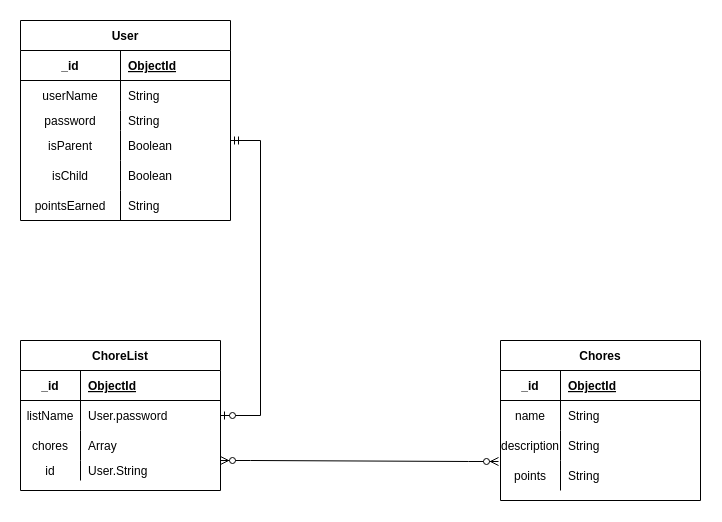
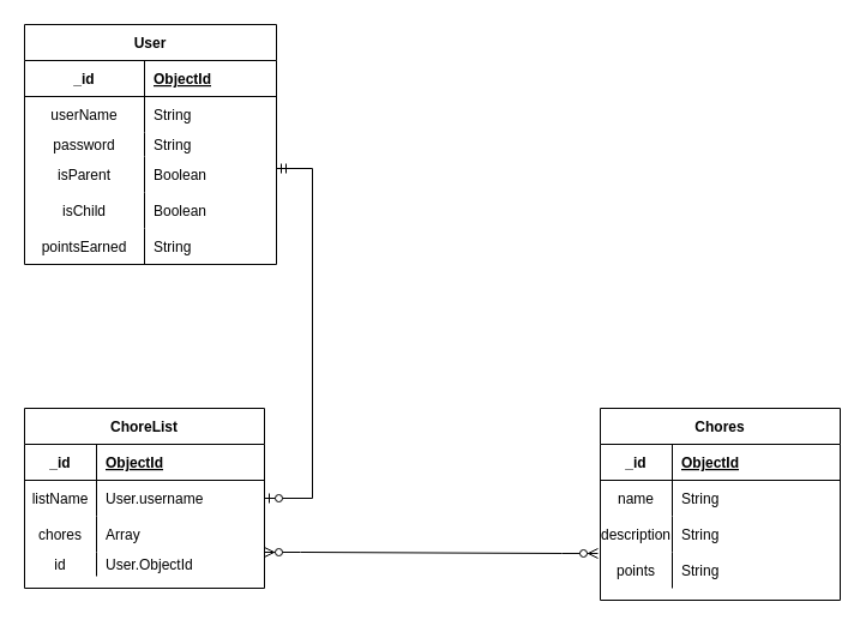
- <mxCell id="40" value="User.password" style="shape=partialRectangle;connectable=0;fillColor=none;top=0;left=0;bottom=0;right=0;align=left;spacingLeft=6;overflow=hidden;" vertex="1" parent="38"><mxGeometry x="60" width="140" height="30" as="geometry"><mxRectangle width="140" height="30" as="alternateBounds" /></mxGeometry></mxCell>
+ <mxCell id="40" value="User.username" style="shape=partialRectangle;connectable=0;fillColor=none;top=0;left=0;bottom=0;right=0;align=left;spacingLeft=6;overflow=hidden;" vertex="1" parent="38"><mxGeometry x="60" width="140" height="30" as="geometry"><mxRectangle width="140" height="30" as="alternateBounds" /></mxGeometry></mxCell>
- <mxCell id="46" value="User.String" style="shape=partialRectangle;connectable=0;fillColor=none;top=0;left=0;bottom=0;right=0;align=left;spacingLeft=6;overflow=hidden;" vertex="1" parent="44"><mxGeometry x="60" width="140" height="20" as="geometry"><mxRectangle width="140" height="20" as="alternateBounds" /></mxGeometry></mxCell>
+ <mxCell id="46" value="User.ObjectId" style="shape=partialRectangle;connectable=0;fillColor=none;top=0;left=0;bottom=0;right=0;align=left;spacingLeft=6;overflow=hidden;" vertex="1" parent="44"><mxGeometry x="60" width="140" height="20" as="geometry"><mxRectangle width="140" height="20" as="alternateBounds" /></mxGeometry></mxCell>
